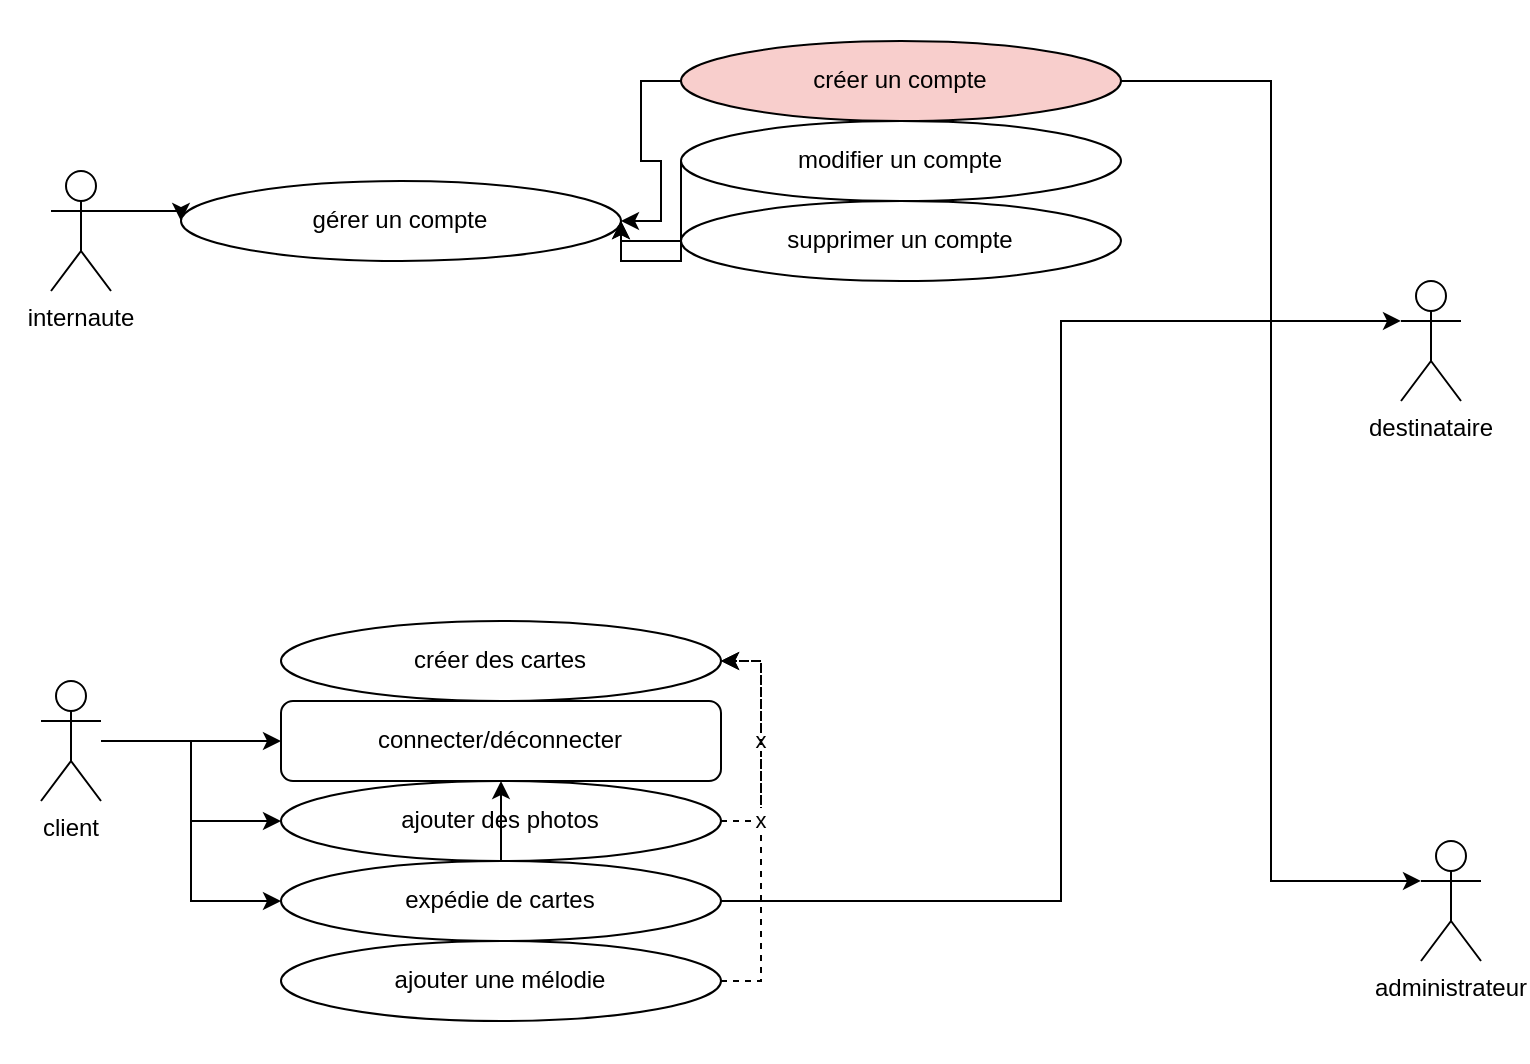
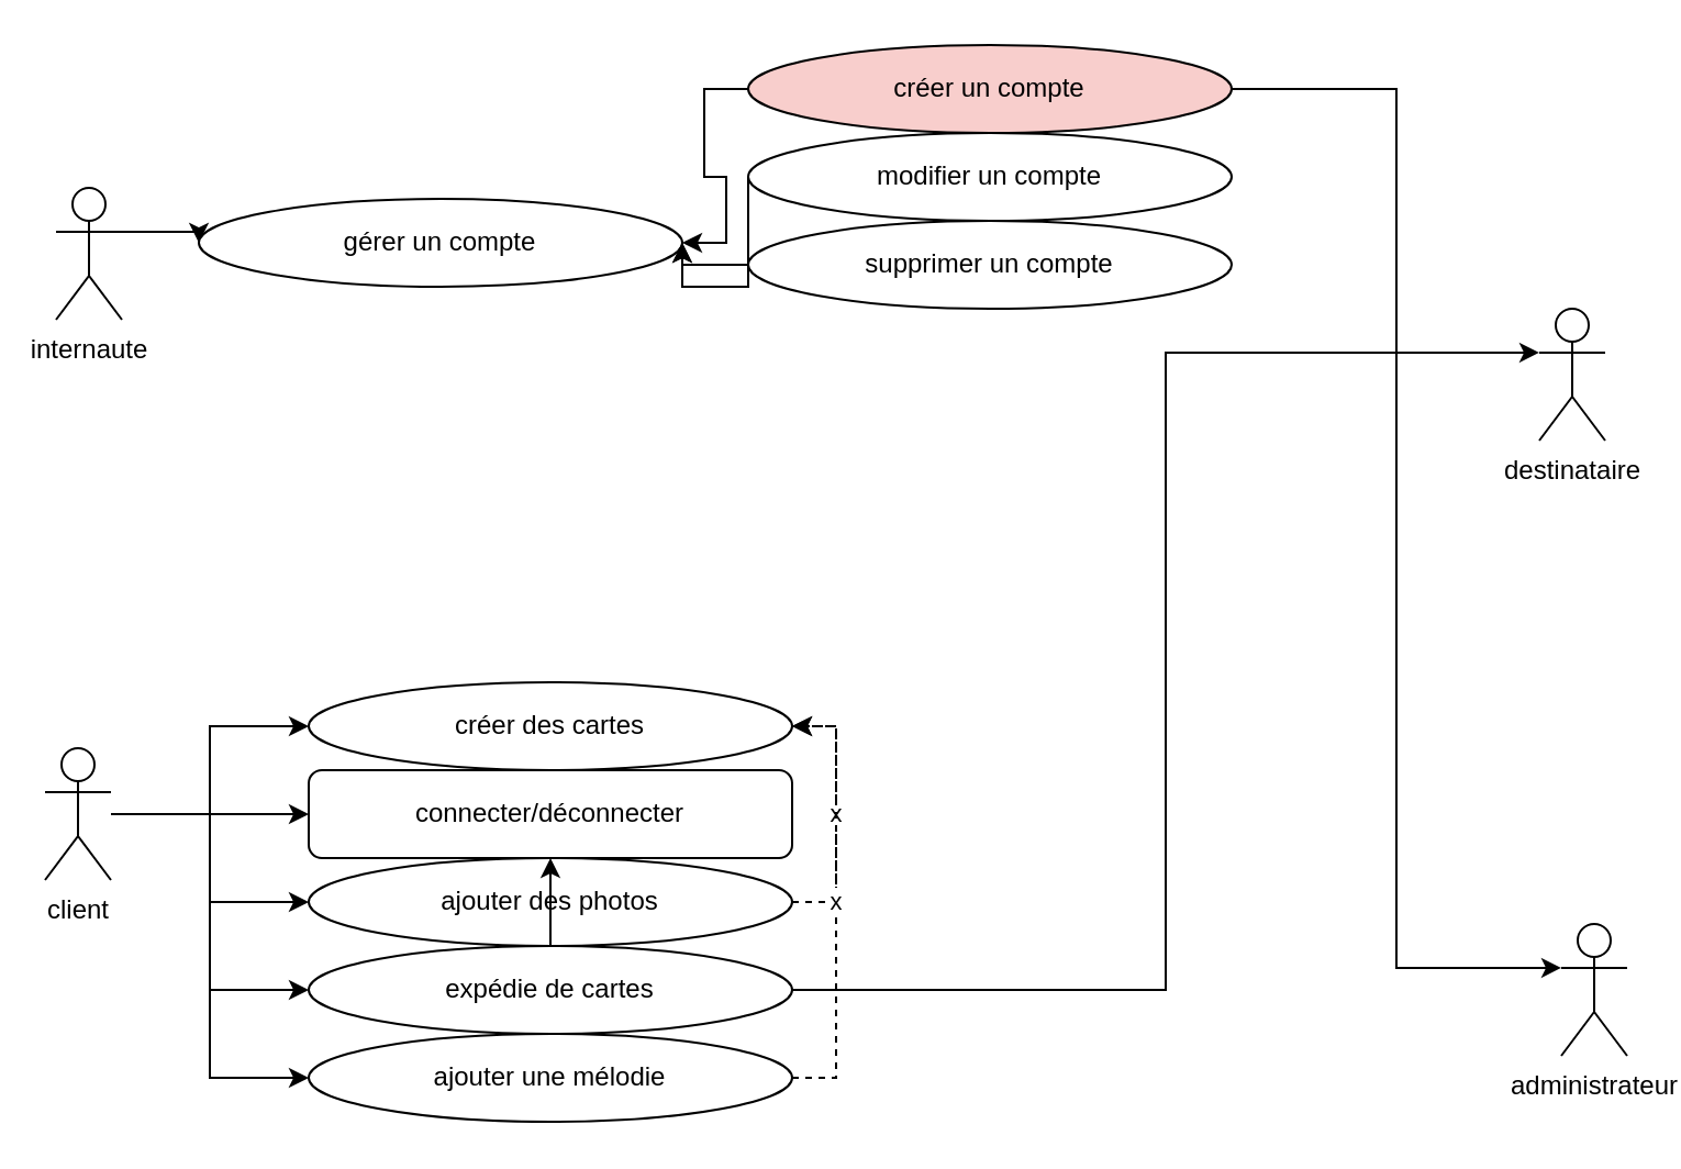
+ <mxCell id="4" style="edgeStyle=orthogonalEdgeStyle;rounded=0;orthogonalLoop=1;jettySize=auto;html=1;" edge="1" parent="1" source="9" target="21"><mxGeometry relative="1" as="geometry" /></mxCell>
+ <mxCell id="8" style="edgeStyle=orthogonalEdgeStyle;rounded=0;orthogonalLoop=1;jettySize=auto;html=1;entryX=0;entryY=0.5;entryDx=0;entryDy=0;" edge="1" parent="1" source="9" target="28"><mxGeometry relative="1" as="geometry" /></mxCell>
